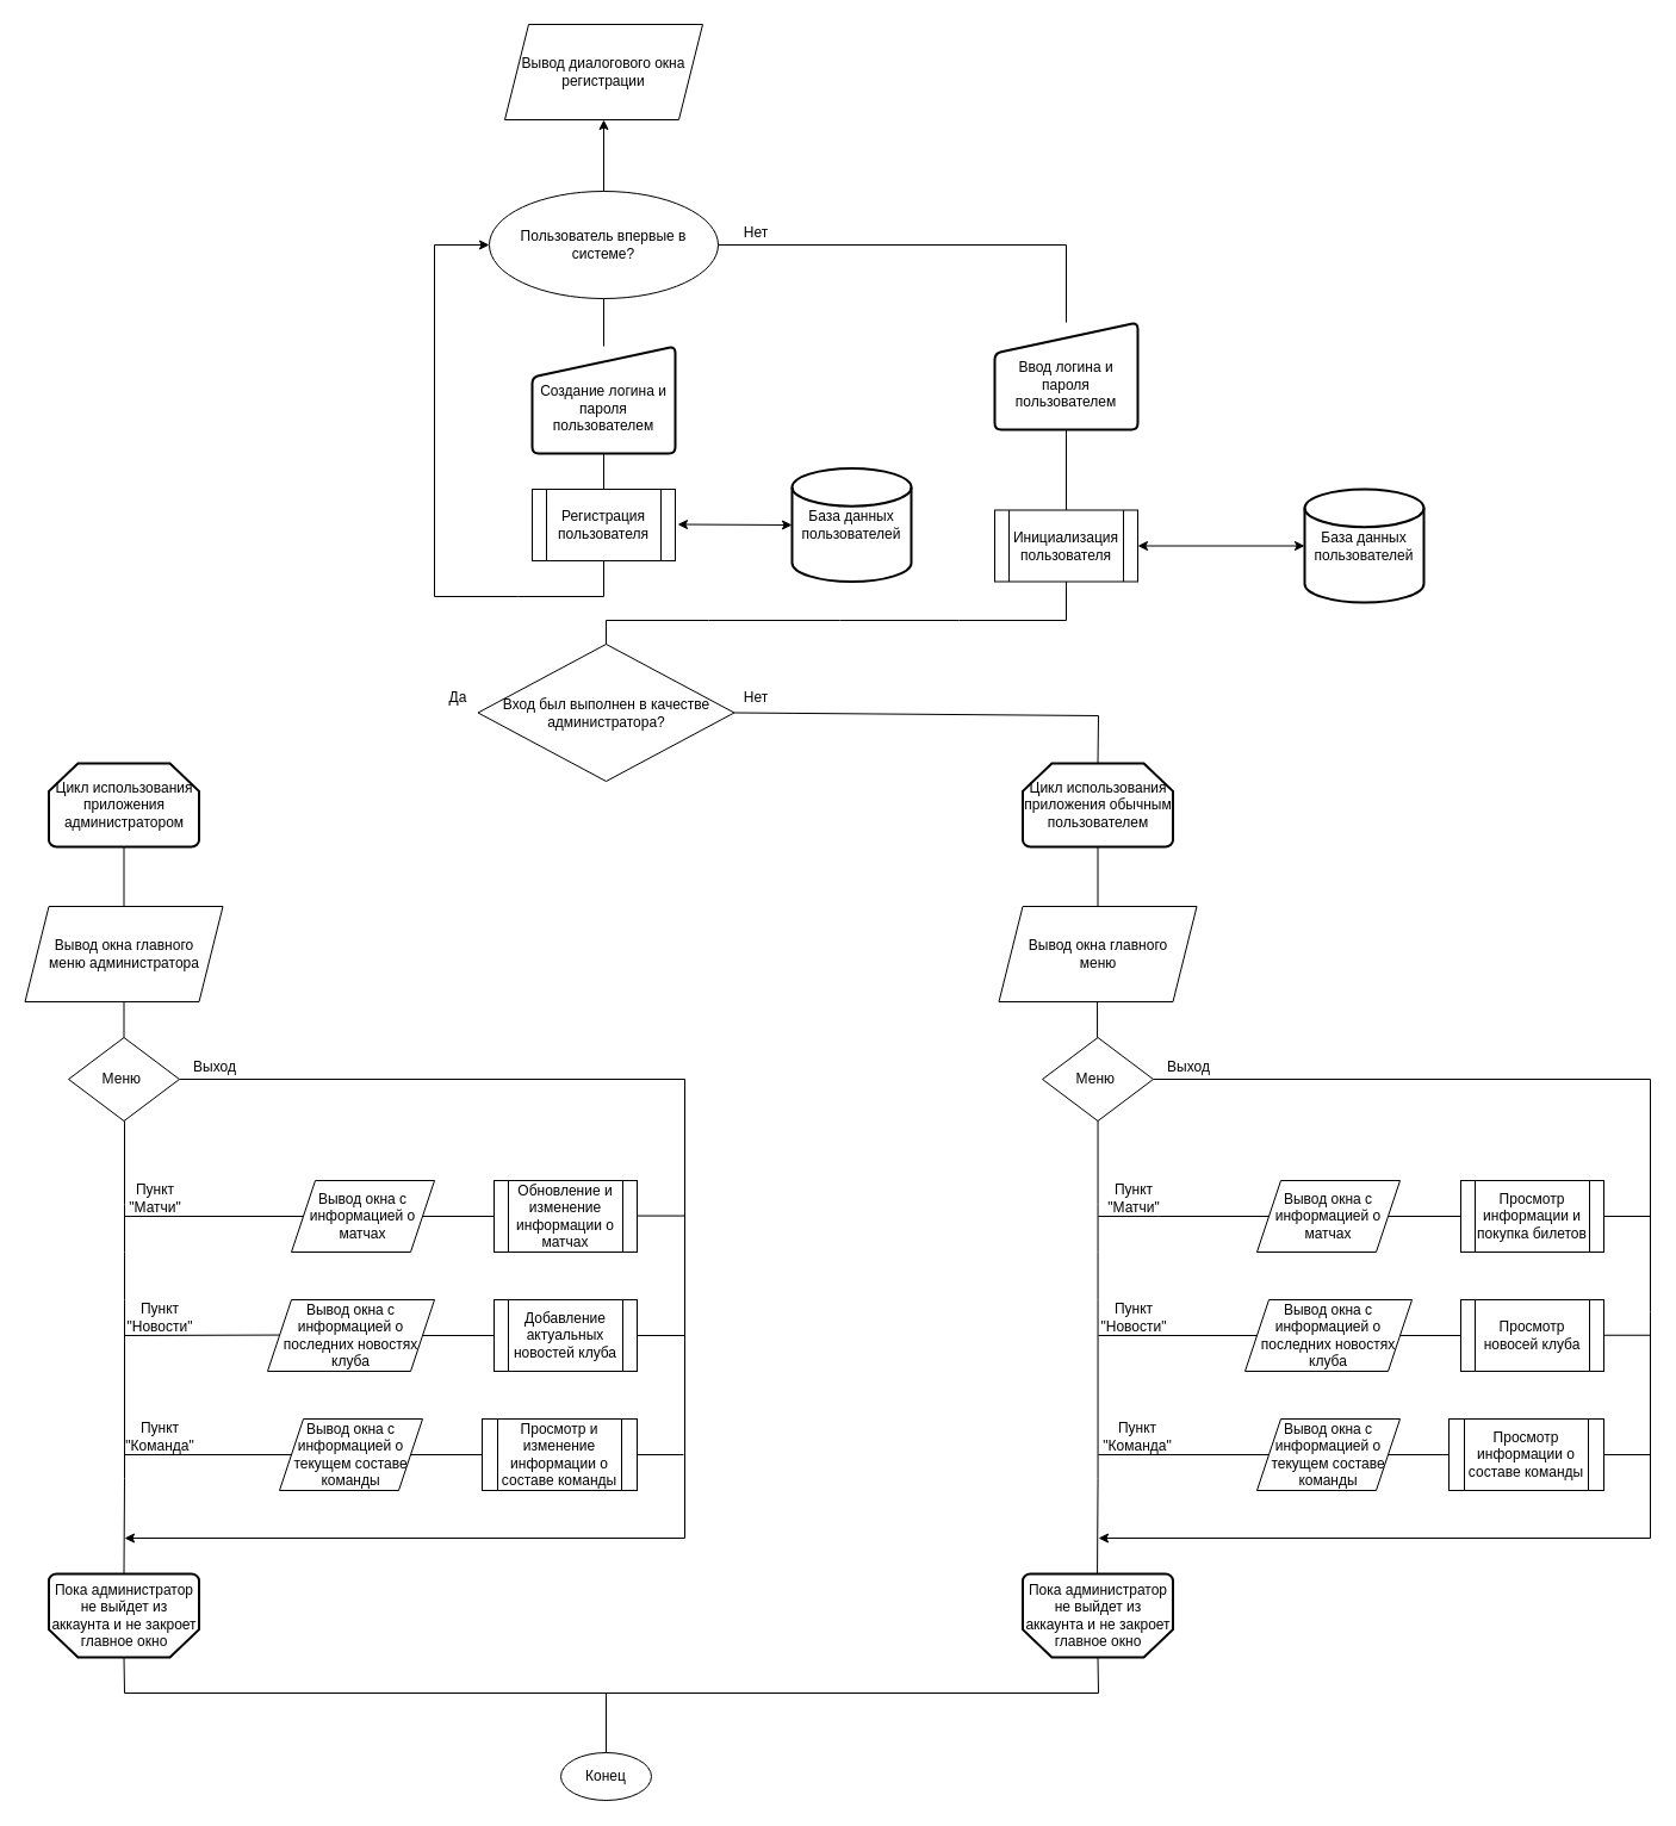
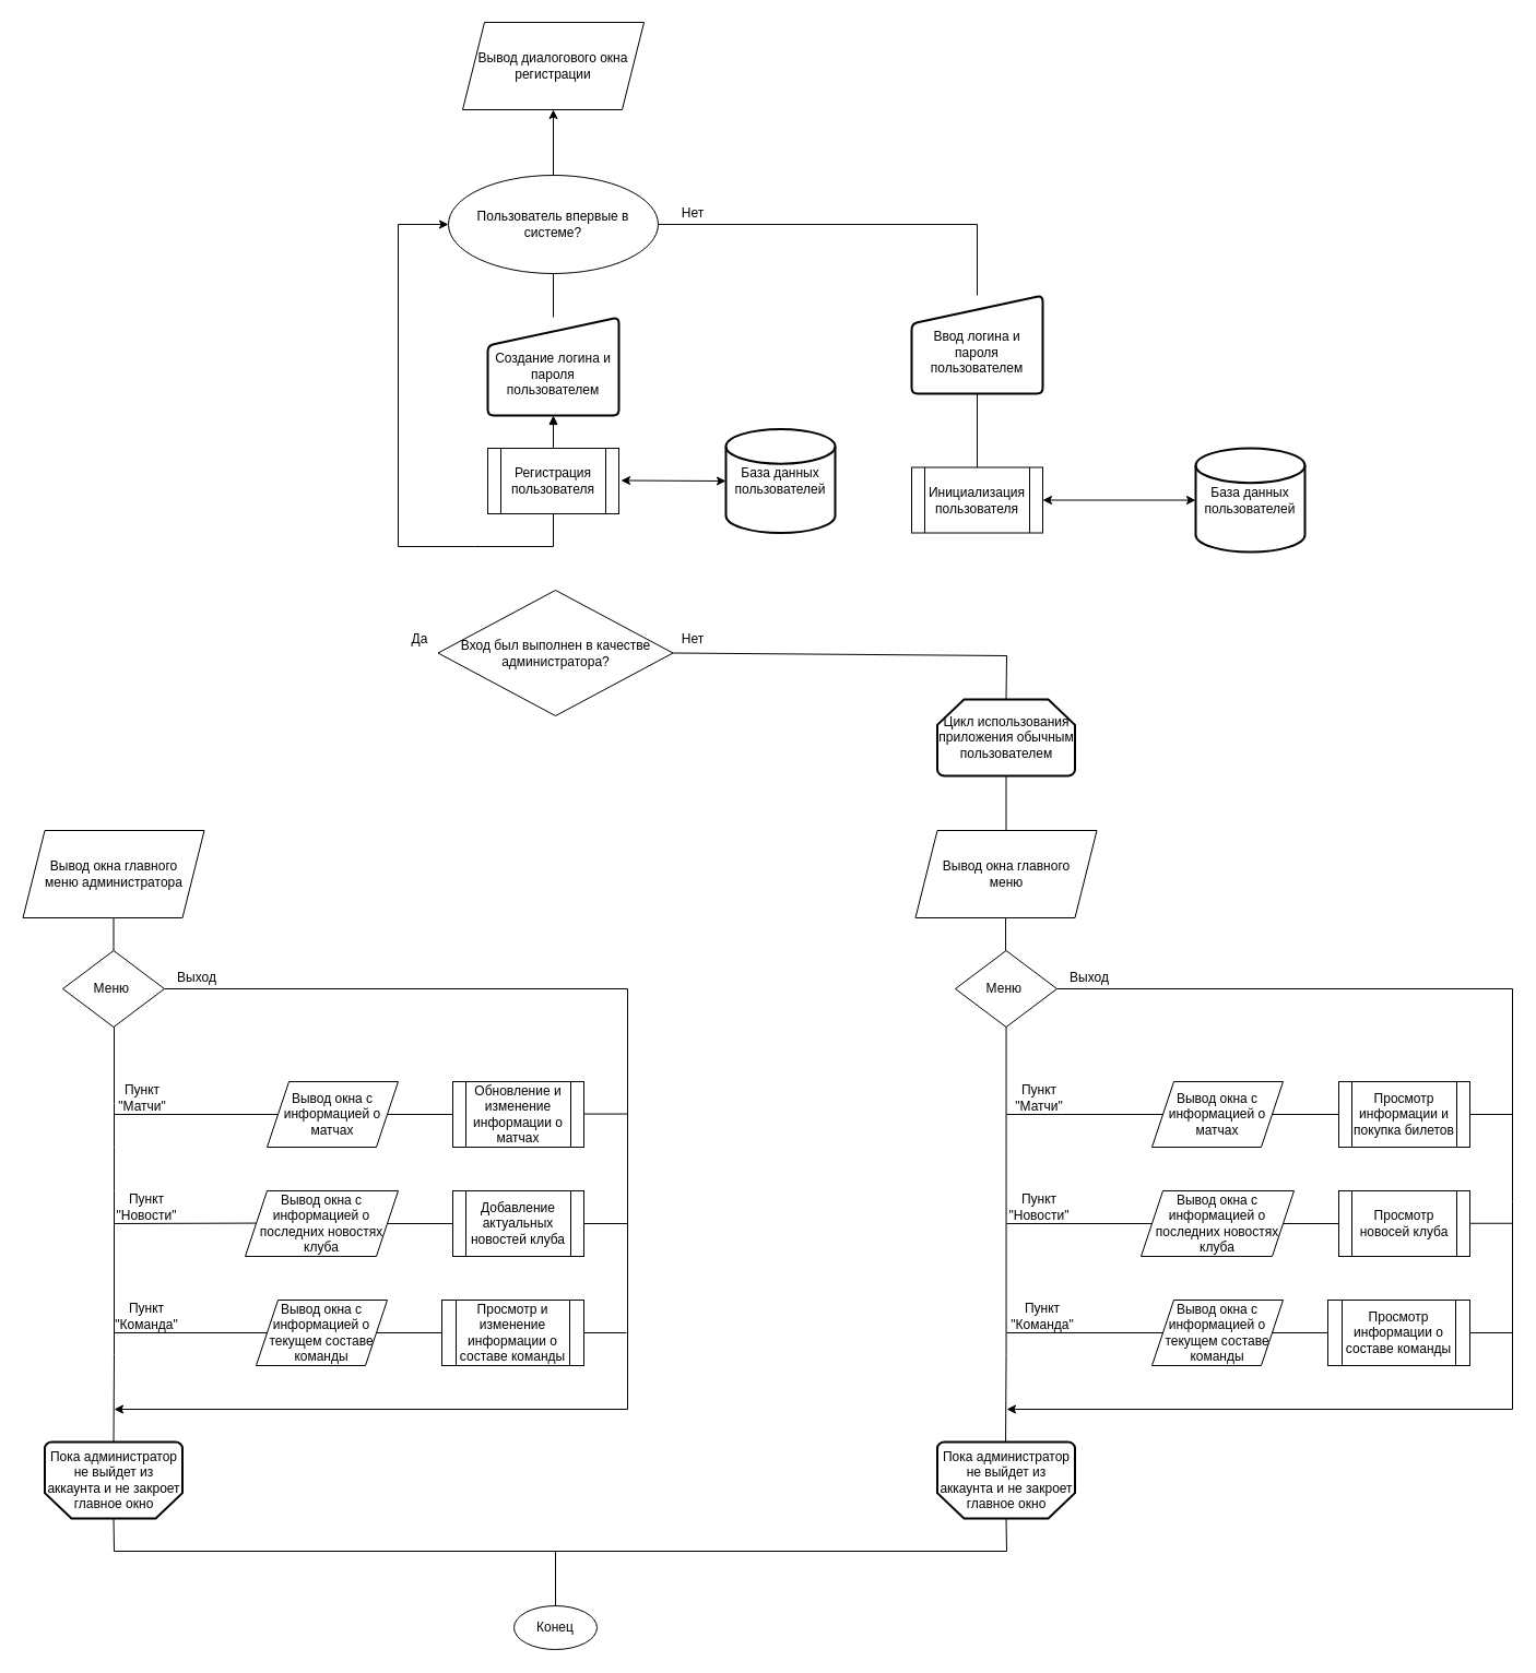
- <mxCell id="24" value="" style="endArrow=none;html=1;rounded=0;entryX=0.5;entryY=1;entryDx=0;entryDy=0;exitX=0.5;exitY=0;exitDx=0;exitDy=0;" parent="1" source="6" target="10" edge="1"><mxGeometry width="50" height="50" relative="1" as="geometry"><mxPoint x="404" y="440" as="sourcePoint" /><mxPoint x="454" y="390" as="targetPoint" /></mxGeometry></mxCell>
+ <mxCell id="24" value="" style="endArrow=block;html=1;rounded=0;entryX=0.5;entryY=1;entryDx=0;entryDy=0;exitX=0.5;exitY=0;exitDx=0;exitDy=0;" parent="1" source="6" target="10" edge="1"><mxGeometry width="50" height="50" relative="1" as="geometry"><mxPoint x="404" y="440" as="sourcePoint" /><mxPoint x="454" y="390" as="targetPoint" /></mxGeometry></mxCell>
- <mxCell id="26" value="" style="endArrow=none;html=1;rounded=0;entryX=0.5;entryY=1;entryDx=0;entryDy=0;exitX=0.5;exitY=0;exitDx=0;exitDy=0;" parent="1" source="44" target="5" edge="1"><mxGeometry width="50" height="50" relative="1" as="geometry"><mxPoint x="594" y="620" as="sourcePoint" /><mxPoint x="724" y="570" as="targetPoint" /><Array as="points"><mxPoint x="508" y="540" /><mxPoint x="508" y="520" /><mxPoint x="594" y="520" /><mxPoint x="704" y="520" /><mxPoint x="804" y="520" /><mxPoint x="894" y="520" /></Array></mxGeometry></mxCell>
- <mxCell id="40" value="Цикл использования приложения администратором" style="strokeWidth=2;html=1;shape=mxgraph.flowchart.loop_limit;whiteSpace=wrap;" parent="1" vertex="1"><mxGeometry x="40.5" y="640" width="126" height="70" as="geometry" /></mxCell>
- <mxCell id="46" value="" style="endArrow=none;html=1;rounded=0;entryX=0.5;entryY=1;entryDx=0;entryDy=0;entryPerimeter=0;exitX=0.5;exitY=0;exitDx=0;exitDy=0;" parent="1" source="7" target="40" edge="1"><mxGeometry width="50" height="50" relative="1" as="geometry"><mxPoint x="344" y="720" as="sourcePoint" /><mxPoint x="394" y="670" as="targetPoint" /></mxGeometry></mxCell>
